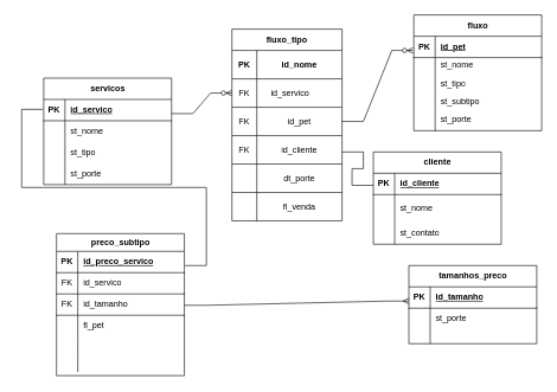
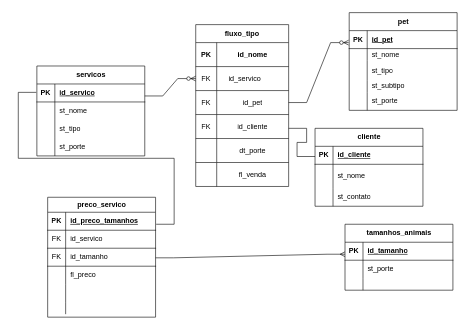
- <mxCell id="3" value="fluxo" style="shape=table;startSize=30;container=1;collapsible=1;childLayout=tableLayout;fixedRows=1;rowLines=0;fontStyle=1;align=center;resizeLast=1;html=1;movable=1;resizable=1;rotatable=1;deletable=1;editable=1;locked=0;connectable=1;" vertex="1" parent="1"><mxGeometry x="582" y="20" width="180" height="163" as="geometry" /></mxCell>
+ <mxCell id="3" value="pet" style="shape=table;startSize=30;container=1;collapsible=1;childLayout=tableLayout;fixedRows=1;rowLines=0;fontStyle=1;align=center;resizeLast=1;html=1;movable=1;resizable=1;rotatable=1;deletable=1;editable=1;locked=0;connectable=1;" vertex="1" parent="1"><mxGeometry x="582" y="20" width="180" height="163" as="geometry" /></mxCell>
- <mxCell id="41" value="preco_subtipo" style="shape=table;startSize=25;container=1;collapsible=1;childLayout=tableLayout;fixedRows=1;rowLines=0;fontStyle=1;align=center;resizeLast=1;html=1;movable=1;resizable=1;rotatable=1;deletable=1;editable=1;locked=0;connectable=1;" vertex="1" parent="1"><mxGeometry x="79" y="328" width="180" height="200" as="geometry" /></mxCell>
+ <mxCell id="41" value="preco_servico" style="shape=table;startSize=25;container=1;collapsible=1;childLayout=tableLayout;fixedRows=1;rowLines=0;fontStyle=1;align=center;resizeLast=1;html=1;movable=1;resizable=1;rotatable=1;deletable=1;editable=1;locked=0;connectable=1;" vertex="1" parent="1"><mxGeometry x="79" y="328" width="180" height="200" as="geometry" /></mxCell>
- <mxCell id="44" value="id_preco_servico" style="shape=partialRectangle;connectable=0;fillColor=none;top=0;left=0;bottom=0;right=0;align=left;spacingLeft=6;fontStyle=5;overflow=hidden;whiteSpace=wrap;html=1;" vertex="1" parent="42"><mxGeometry x="30" width="150" height="30" as="geometry"><mxRectangle width="150" height="30" as="alternateBounds" /></mxGeometry></mxCell>
+ <mxCell id="44" value="id_preco_tamanhos" style="shape=partialRectangle;connectable=0;fillColor=none;top=0;left=0;bottom=0;right=0;align=left;spacingLeft=6;fontStyle=5;overflow=hidden;whiteSpace=wrap;html=1;" vertex="1" parent="42"><mxGeometry x="30" width="150" height="30" as="geometry"><mxRectangle width="150" height="30" as="alternateBounds" /></mxGeometry></mxCell>
- <mxCell id="31" value="tamanhos_preco" style="shape=table;startSize=30;container=1;collapsible=1;childLayout=tableLayout;fixedRows=1;rowLines=0;fontStyle=1;align=center;resizeLast=1;html=1;" vertex="1" parent="1"><mxGeometry x="575" y="373" width="180" height="110" as="geometry" /></mxCell>
+ <mxCell id="31" value="tamanhos_animais" style="shape=table;startSize=30;container=1;collapsible=1;childLayout=tableLayout;fixedRows=1;rowLines=0;fontStyle=1;align=center;resizeLast=1;html=1;" vertex="1" parent="1"><mxGeometry x="575" y="373" width="180" height="110" as="geometry" /></mxCell>
- <mxCell id="53" value="fl_pet" style="shape=partialRectangle;connectable=0;fillColor=none;top=0;left=0;bottom=0;right=0;align=left;spacingLeft=6;overflow=hidden;whiteSpace=wrap;html=1;" vertex="1" parent="51"><mxGeometry x="30" width="150" height="30" as="geometry"><mxRectangle width="150" height="30" as="alternateBounds" /></mxGeometry></mxCell>
+ <mxCell id="53" value="fl_preco" style="shape=partialRectangle;connectable=0;fillColor=none;top=0;left=0;bottom=0;right=0;align=left;spacingLeft=6;overflow=hidden;whiteSpace=wrap;html=1;" vertex="1" parent="51"><mxGeometry x="30" width="150" height="30" as="geometry"><mxRectangle width="150" height="30" as="alternateBounds" /></mxGeometry></mxCell>
